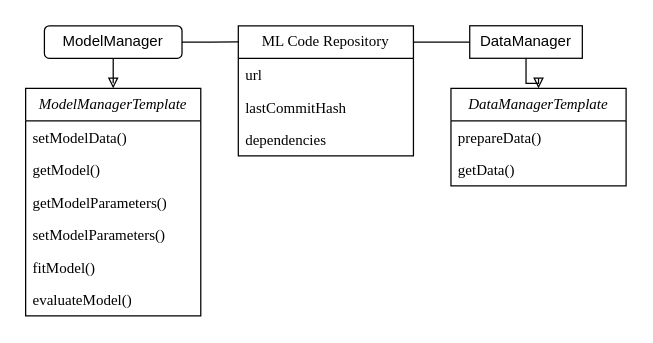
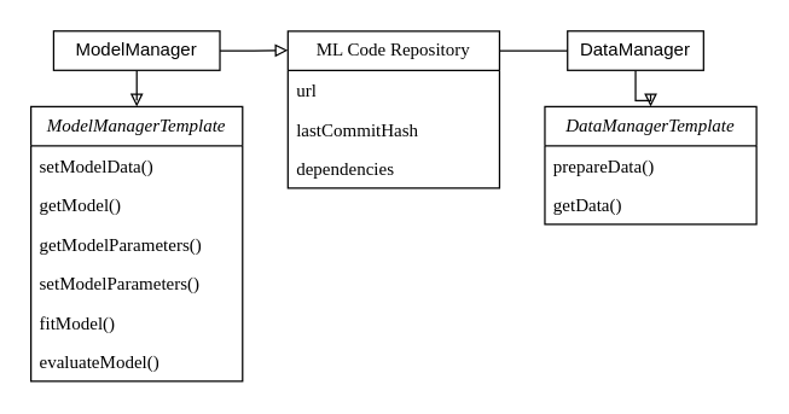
- <mxCell id="12" value="ModelManager" style="html=1;whiteSpace=wrap;rounded=1;" vertex="1" parent="1"><mxGeometry x="35" y="20" width="110" height="26" as="geometry" /></mxCell>
+ <mxCell id="12" value="ModelManager" style="html=1;whiteSpace=wrap;" vertex="1" parent="1"><mxGeometry x="35" y="20" width="110" height="26" as="geometry" /></mxCell>
- <mxCell id="20" style="edgeStyle=orthogonalEdgeStyle;rounded=0;orthogonalLoop=1;jettySize=auto;html=1;entryX=0;entryY=0.123;entryDx=0;entryDy=0;entryPerimeter=0;endArrow=none;endFill=0;" edge="1" parent="1" source="12" target="2"><mxGeometry relative="1" as="geometry" /></mxCell>
+ <mxCell id="20" style="edgeStyle=orthogonalEdgeStyle;rounded=0;orthogonalLoop=1;jettySize=auto;html=1;entryX=0;entryY=0.123;entryDx=0;entryDy=0;entryPerimeter=0;endArrow=block;endFill=0;" edge="1" parent="1" source="12" target="2"><mxGeometry relative="1" as="geometry" /></mxCell>
